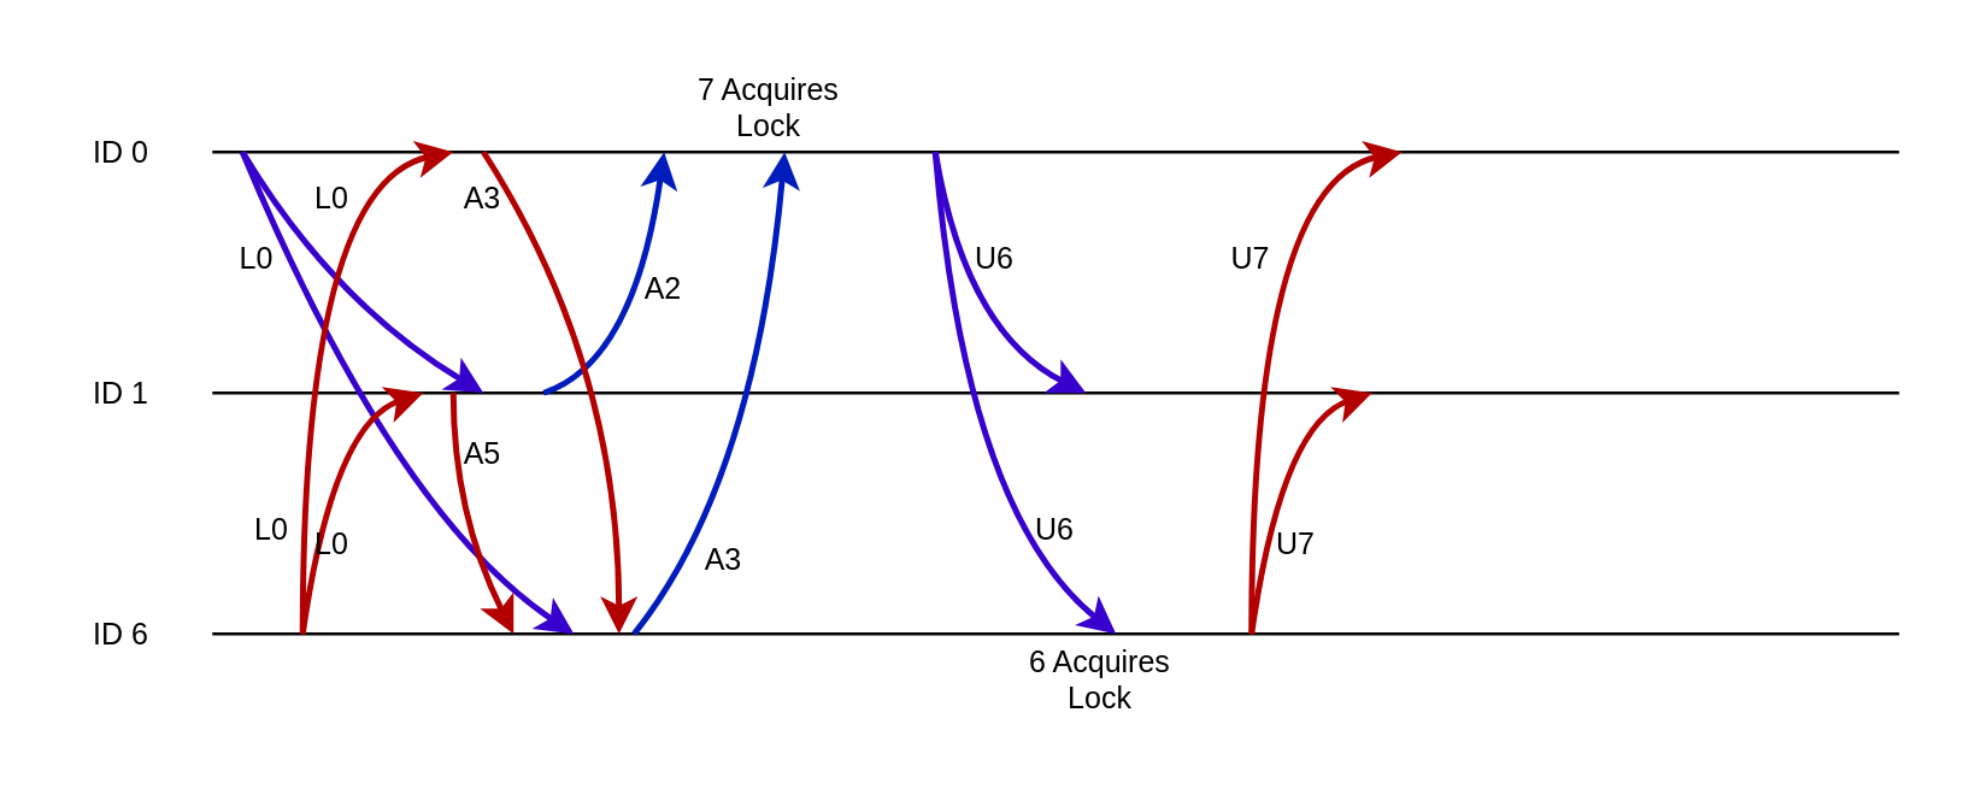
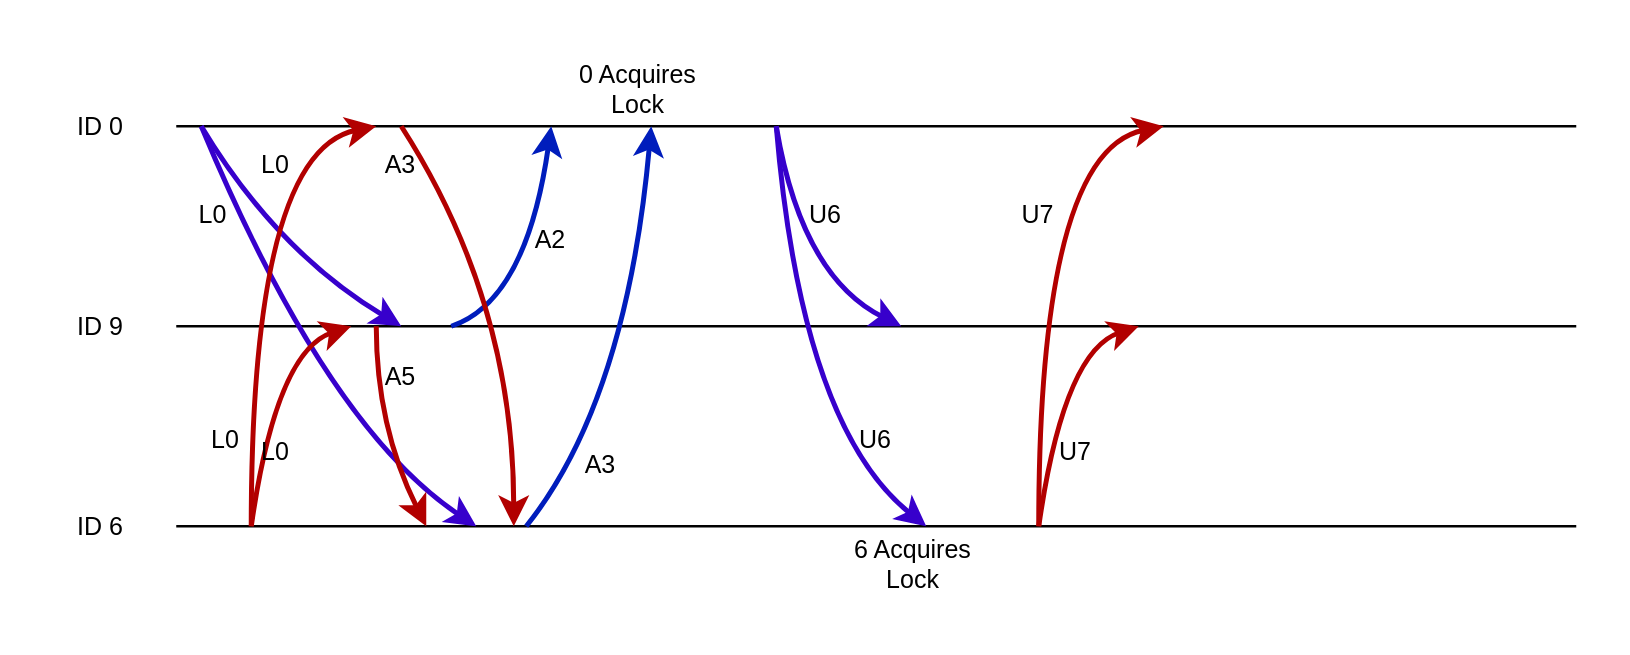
- <mxCell id="29" value="7 Acquires Lock" style="text;html=1;strokeColor=none;fillColor=none;align=center;verticalAlign=middle;whiteSpace=wrap;rounded=0;fontSize=10;fontColor=#000000;" vertex="1" parent="1"><mxGeometry x="230" y="20" width="50" height="30" as="geometry" /></mxCell>
+ <mxCell id="29" value="0 Acquires Lock" style="text;html=1;strokeColor=none;fillColor=none;align=center;verticalAlign=middle;whiteSpace=wrap;rounded=0;fontSize=10;fontColor=#000000;" vertex="1" parent="1"><mxGeometry x="230" y="20" width="50" height="30" as="geometry" /></mxCell>
- <mxCell id="32" value="ID 1" style="text;html=1;strokeColor=none;fillColor=none;align=center;verticalAlign=middle;whiteSpace=wrap;rounded=0;fontSize=10;fontColor=#000000;" vertex="1" parent="1"><mxGeometry x="20" y="120" width="40" height="20" as="geometry" /></mxCell>
+ <mxCell id="32" value="ID 9" style="text;html=1;strokeColor=none;fillColor=none;align=center;verticalAlign=middle;whiteSpace=wrap;rounded=0;fontSize=10;fontColor=#000000;" vertex="1" parent="1"><mxGeometry x="20" y="120" width="40" height="20" as="geometry" /></mxCell>
